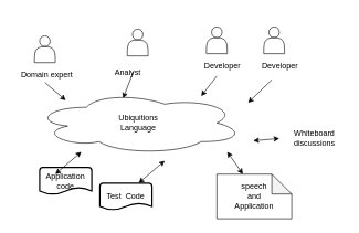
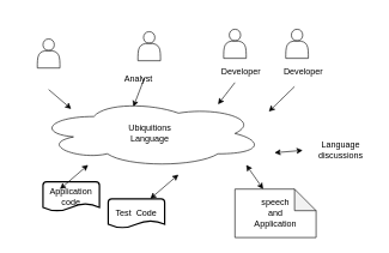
- <mxCell id="8" value="Domain expert" style="text;html=1;align=center;verticalAlign=middle;resizable=0;points=[];autosize=1;strokeColor=none;fillColor=none;" vertex="1" parent="2"><mxGeometry y="77.5" width="100" height="30" as="geometry" /></mxCell>
- <mxCell id="17" value="Whiteboard&lt;br&gt;discussions" style="text;html=1;align=center;verticalAlign=middle;resizable=0;points=[];autosize=1;strokeColor=none;fillColor=none;" vertex="1" parent="2"><mxGeometry x="409.18" y="168.478" width="90" height="40" as="geometry" /></mxCell>
+ <mxCell id="17" value="Language&lt;br&gt;discussions" style="text;html=1;align=center;verticalAlign=middle;resizable=0;points=[];autosize=1;strokeColor=none;fillColor=none;" vertex="1" parent="2"><mxGeometry x="409.18" y="168.478" width="90" height="40" as="geometry" /></mxCell>
